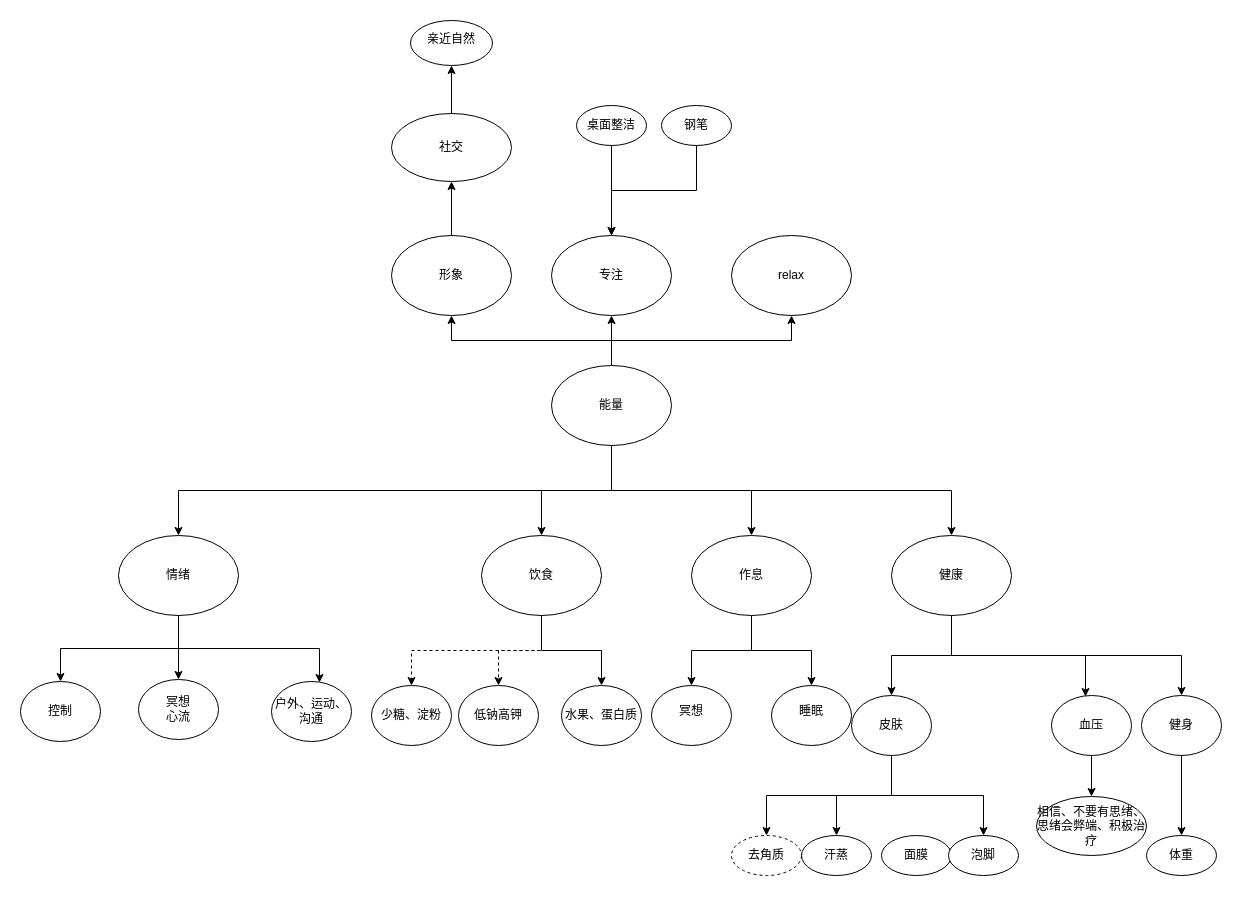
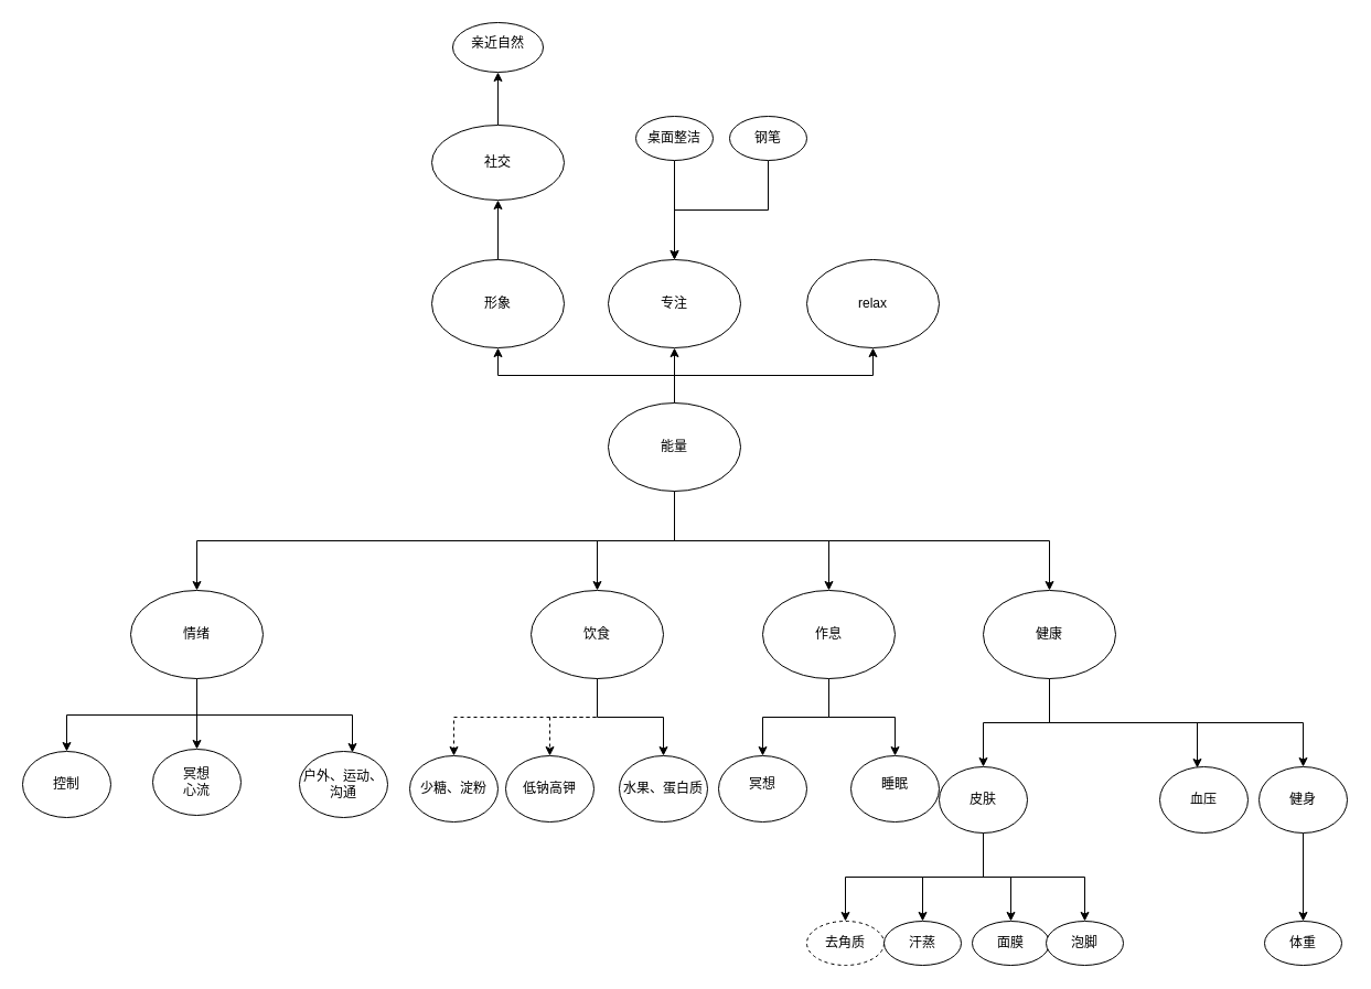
- <mxCell id="25" style="edgeStyle=orthogonalEdgeStyle;rounded=0;orthogonalLoop=1;jettySize=auto;html=1;exitX=0.5;exitY=1;exitDx=0;exitDy=0;" edge="1" parent="1" source="26" target="58"><mxGeometry relative="1" as="geometry" /></mxCell>
+ <mxCell id="29" style="edgeStyle=orthogonalEdgeStyle;rounded=0;orthogonalLoop=1;jettySize=auto;html=1;exitX=0.5;exitY=1;exitDx=0;exitDy=0;" parent="1" source="31" target="38" edge="1"><mxGeometry relative="1" as="geometry" /></mxCell>
- <mxCell id="58" value="相信、不要有思绪、思绪会弊端、积极治疗" style="ellipse;whiteSpace=wrap;html=1;" vertex="1" parent="1"><mxGeometry x="1036" y="796" width="110" height="59" as="geometry" /></mxCell>
